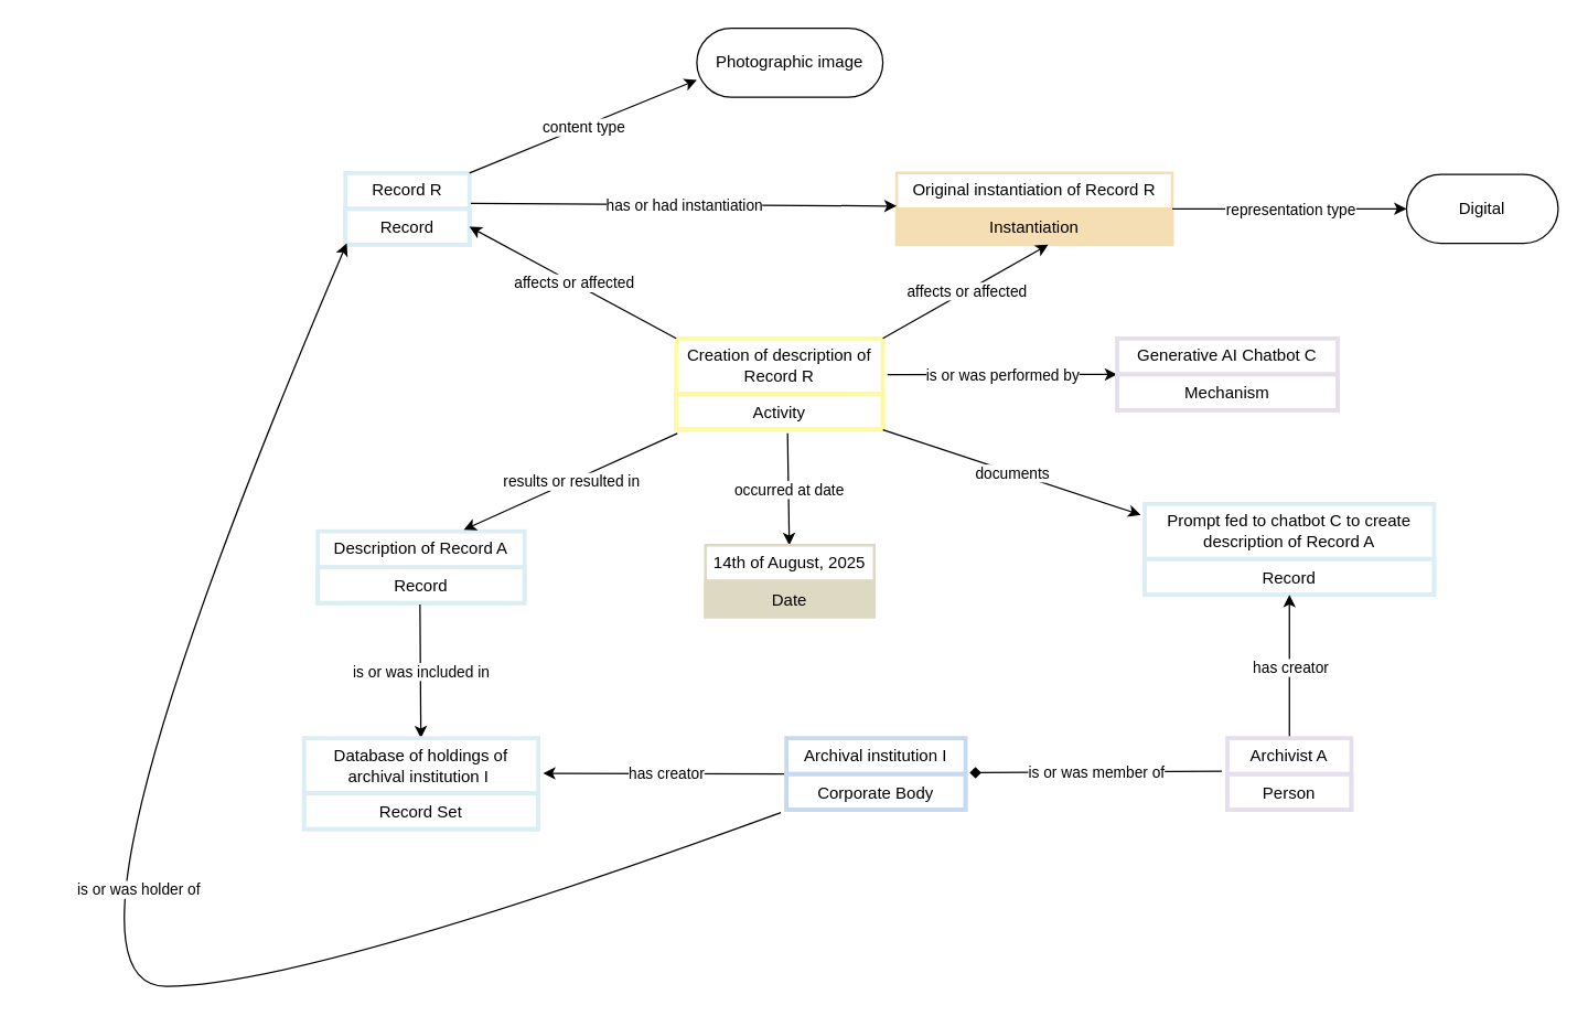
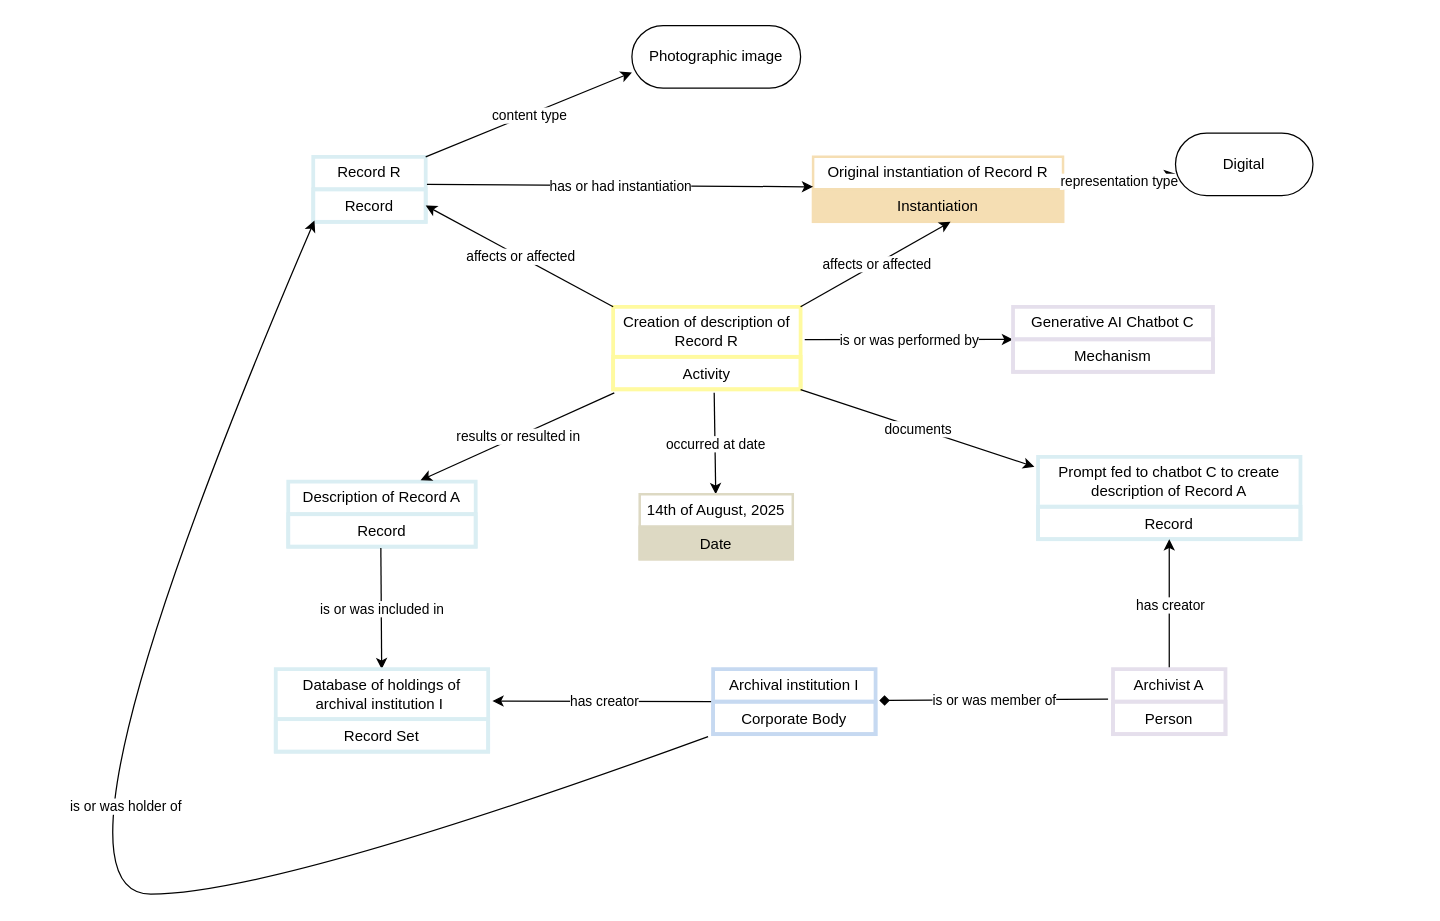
- <mxCell id="34" value="Digital" style="html=1;whiteSpace=wrap;rounded=1;arcSize=50;" vertex="1" parent="1"><mxGeometry x="1020" y="126" width="110" height="50" as="geometry" /></mxCell>
+ <mxCell id="34" value="Digital" style="html=1;whiteSpace=wrap;rounded=1;arcSize=50;" vertex="1" parent="1"><mxGeometry x="940" y="106" width="110" height="50" as="geometry" /></mxCell>
